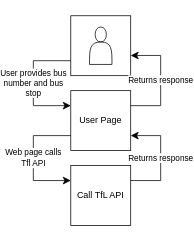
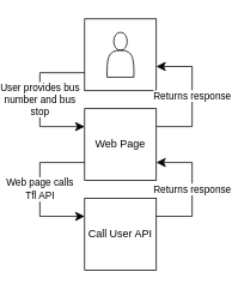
- <mxCell id="3" value="User Page" style="whiteSpace=wrap;html=1;aspect=fixed;" vertex="1" parent="1"><mxGeometry x="70" y="120" width="80" height="80" as="geometry" /></mxCell>
+ <mxCell id="3" value="Web Page" style="whiteSpace=wrap;html=1;aspect=fixed;" vertex="1" parent="1"><mxGeometry x="70" y="120" width="80" height="80" as="geometry" /></mxCell>
- <mxCell id="5" value="Call TfL API" style="whiteSpace=wrap;html=1;aspect=fixed;" vertex="1" parent="1"><mxGeometry x="70" y="220" width="80" height="80" as="geometry" /></mxCell>
+ <mxCell id="5" value="Call User API" style="whiteSpace=wrap;html=1;aspect=fixed;" vertex="1" parent="1"><mxGeometry x="70" y="220" width="80" height="80" as="geometry" /></mxCell>
